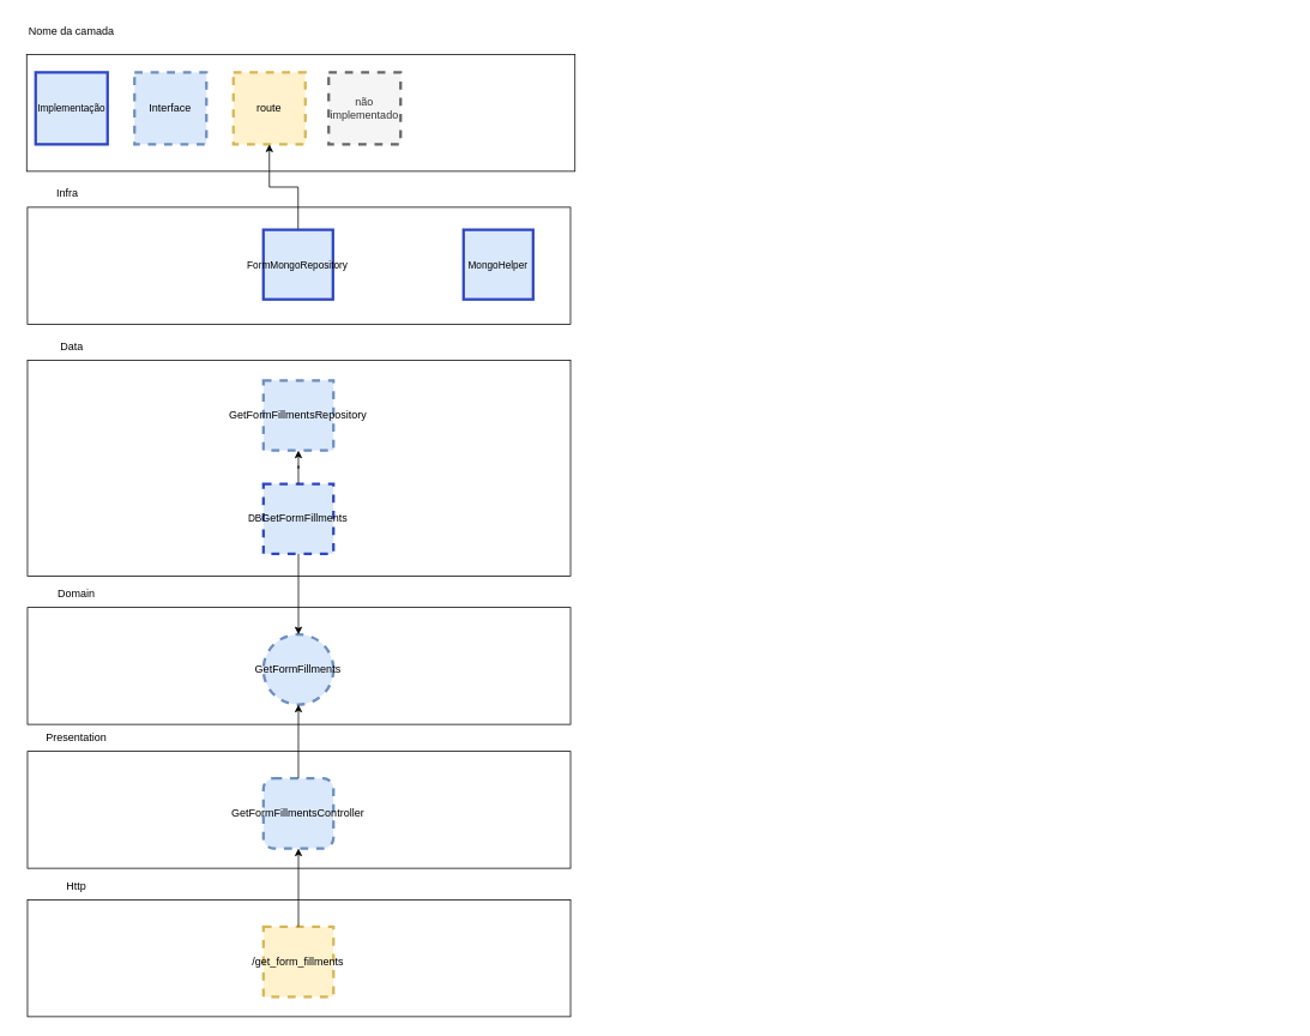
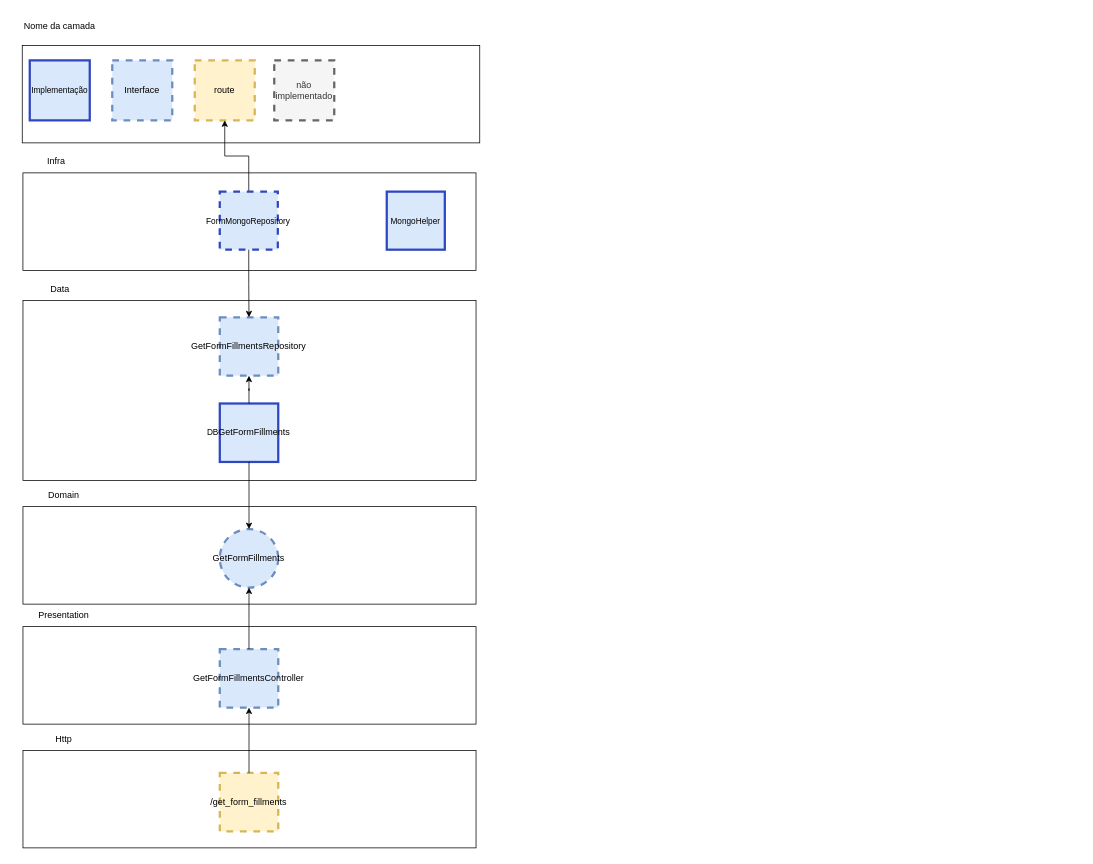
- <mxCell id="37" value="FormMongoRepository" style="whiteSpace=wrap;html=1;aspect=fixed;fillColor=#dae8fc;strokeColor=#2E46BF;strokeWidth=3;fontSize=11;" parent="33" vertex="1"><mxGeometry x="272.339" y="55" width="77.419" height="77.419" as="geometry" /></mxCell>
+ <mxCell id="37" value="FormMongoRepository" style="whiteSpace=wrap;html=1;aspect=fixed;fillColor=#dae8fc;strokeColor=#2E46BF;strokeWidth=3;fontSize=11;dashed=1;" parent="33" vertex="1"><mxGeometry x="272.339" y="55" width="77.419" height="77.419" as="geometry" /></mxCell>
+ <mxCell id="39" style="edgeStyle=orthogonalEdgeStyle;rounded=0;orthogonalLoop=1;jettySize=auto;html=1;fontSize=11;" parent="1" source="37" target="17" edge="1"><mxGeometry relative="1" as="geometry" /></mxCell>
- <mxCell id="16" value="DB&lt;span style=&quot;font-size: 12px;&quot;&gt;GetFormFillments&lt;/span&gt;" style="whiteSpace=wrap;html=1;aspect=fixed;fillColor=#dae8fc;strokeColor=#2E46BF;strokeWidth=3;fontSize=11;dashed=1;" parent="14" vertex="1"><mxGeometry x="262.435" y="57.5" width="77.935" height="77.935" as="geometry" /></mxCell>
+ <mxCell id="16" value="DB&lt;span style=&quot;font-size: 12px;&quot;&gt;GetFormFillments&lt;/span&gt;" style="whiteSpace=wrap;html=1;aspect=fixed;fillColor=#dae8fc;strokeColor=#2E46BF;strokeWidth=3;fontSize=11;" parent="14" vertex="1"><mxGeometry x="262.435" y="57.5" width="77.935" height="77.935" as="geometry" /></mxCell>
- <mxCell id="24" value="GetFormFillmentsController" style="whiteSpace=wrap;html=1;aspect=fixed;fillColor=#dae8fc;strokeColor=#6c8ebf;strokeWidth=3;dashed=1;rounded=1;" parent="22" vertex="1"><mxGeometry x="262.435" y="30" width="77.935" height="77.935" as="geometry" /></mxCell>
+ <mxCell id="24" value="GetFormFillmentsController" style="whiteSpace=wrap;html=1;aspect=fixed;fillColor=#dae8fc;strokeColor=#6c8ebf;strokeWidth=3;dashed=1;" parent="22" vertex="1"><mxGeometry x="262.435" y="30" width="77.935" height="77.935" as="geometry" /></mxCell>
